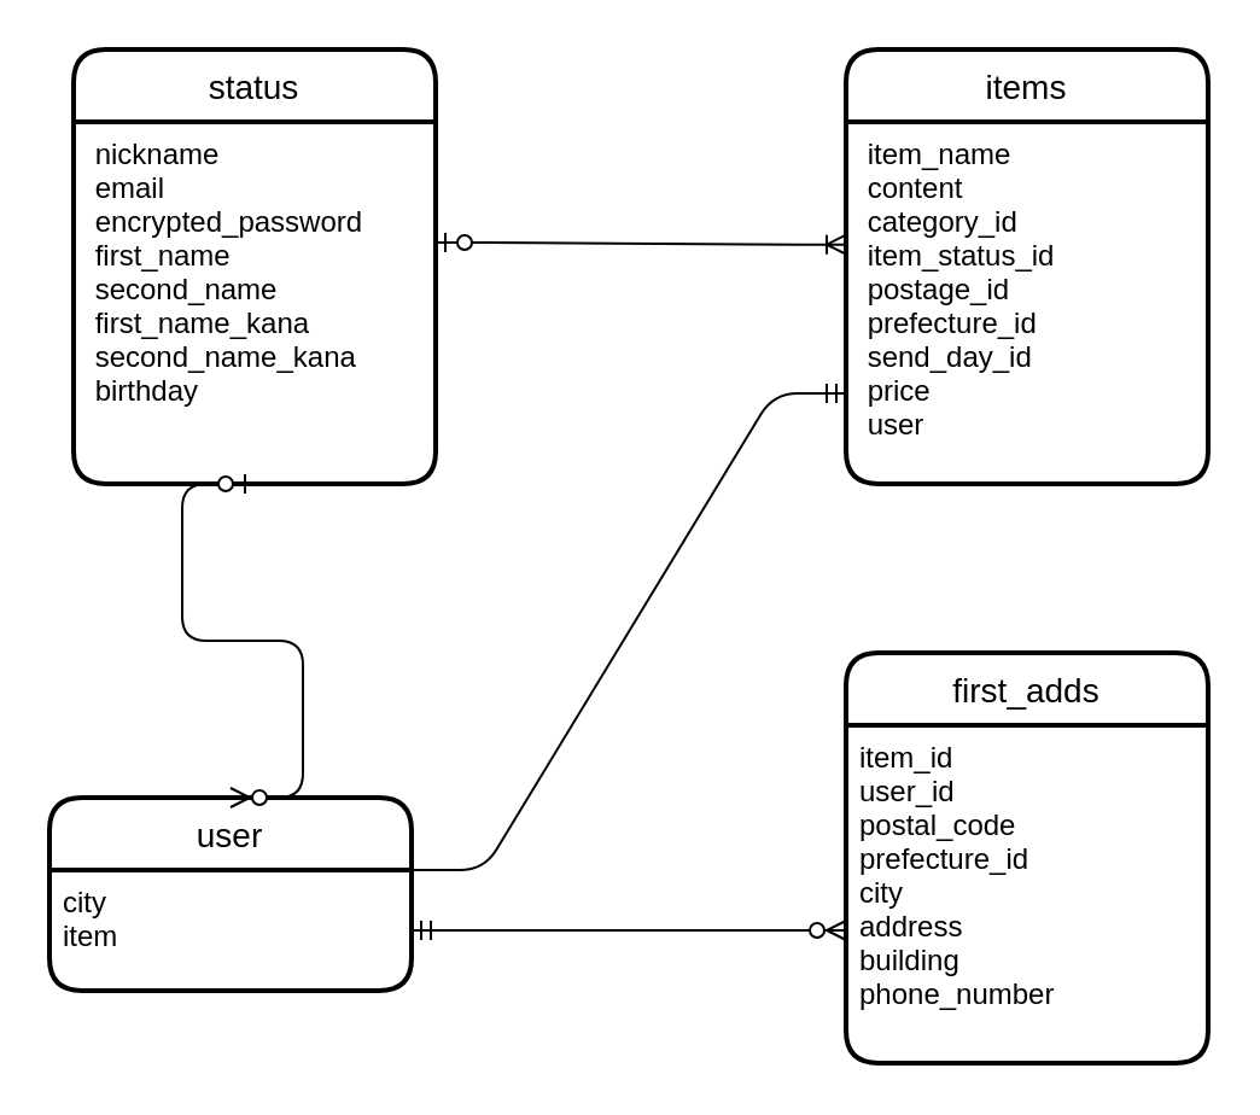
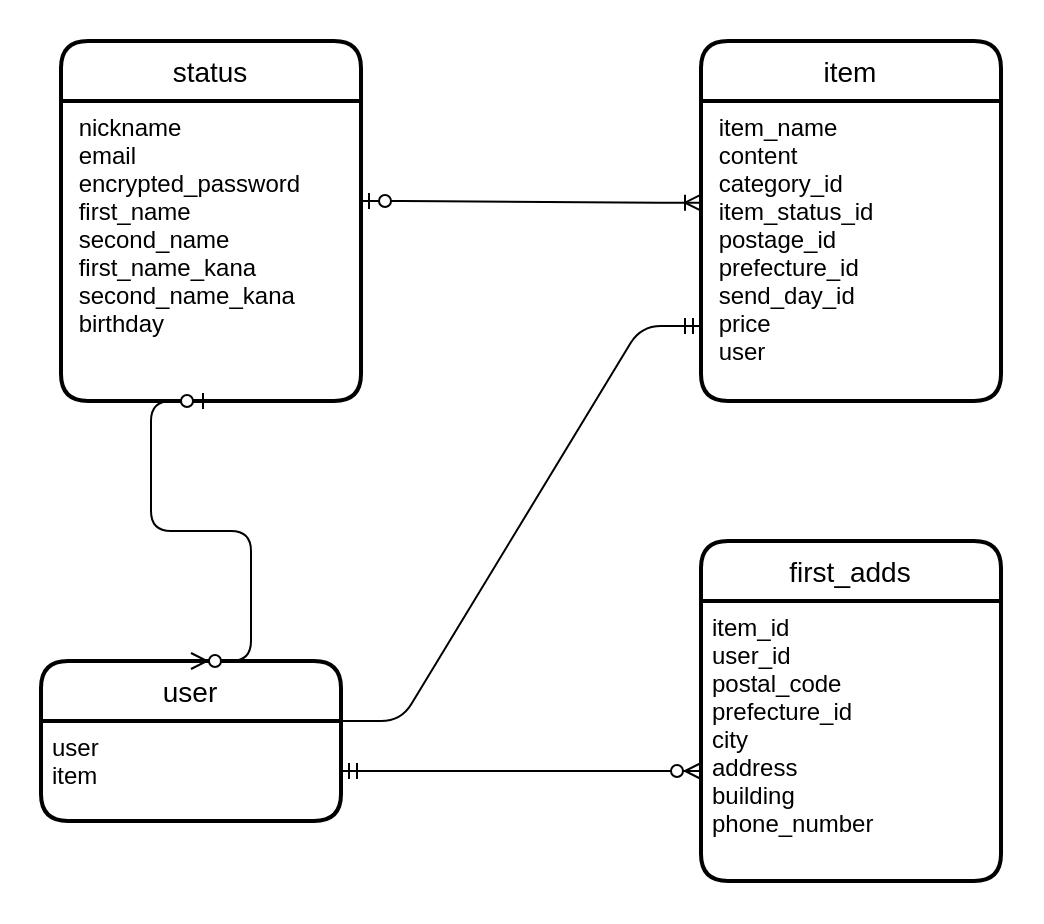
- <mxCell id="8" value="items" style="swimlane;childLayout=stackLayout;horizontal=1;startSize=30;horizontalStack=0;rounded=1;fontSize=14;fontStyle=0;strokeWidth=2;resizeParent=0;resizeLast=1;shadow=0;dashed=0;align=center;" vertex="1" parent="1"><mxGeometry x="350" y="20" width="150" height="180" as="geometry" /></mxCell>
+ <mxCell id="8" value="item" style="swimlane;childLayout=stackLayout;horizontal=1;startSize=30;horizontalStack=0;rounded=1;fontSize=14;fontStyle=0;strokeWidth=2;resizeParent=0;resizeLast=1;shadow=0;dashed=0;align=center;" vertex="1" parent="1"><mxGeometry x="350" y="20" width="150" height="180" as="geometry" /></mxCell>
- <mxCell id="7" value="city&#10;item" style="align=left;strokeColor=none;fillColor=none;spacingLeft=4;fontSize=12;verticalAlign=top;resizable=0;rotatable=0;part=1;" vertex="1" parent="6"><mxGeometry y="30" width="150" height="50" as="geometry" /></mxCell>
+ <mxCell id="7" value="user&#10;item" style="align=left;strokeColor=none;fillColor=none;spacingLeft=4;fontSize=12;verticalAlign=top;resizable=0;rotatable=0;part=1;" vertex="1" parent="6"><mxGeometry y="30" width="150" height="50" as="geometry" /></mxCell>
